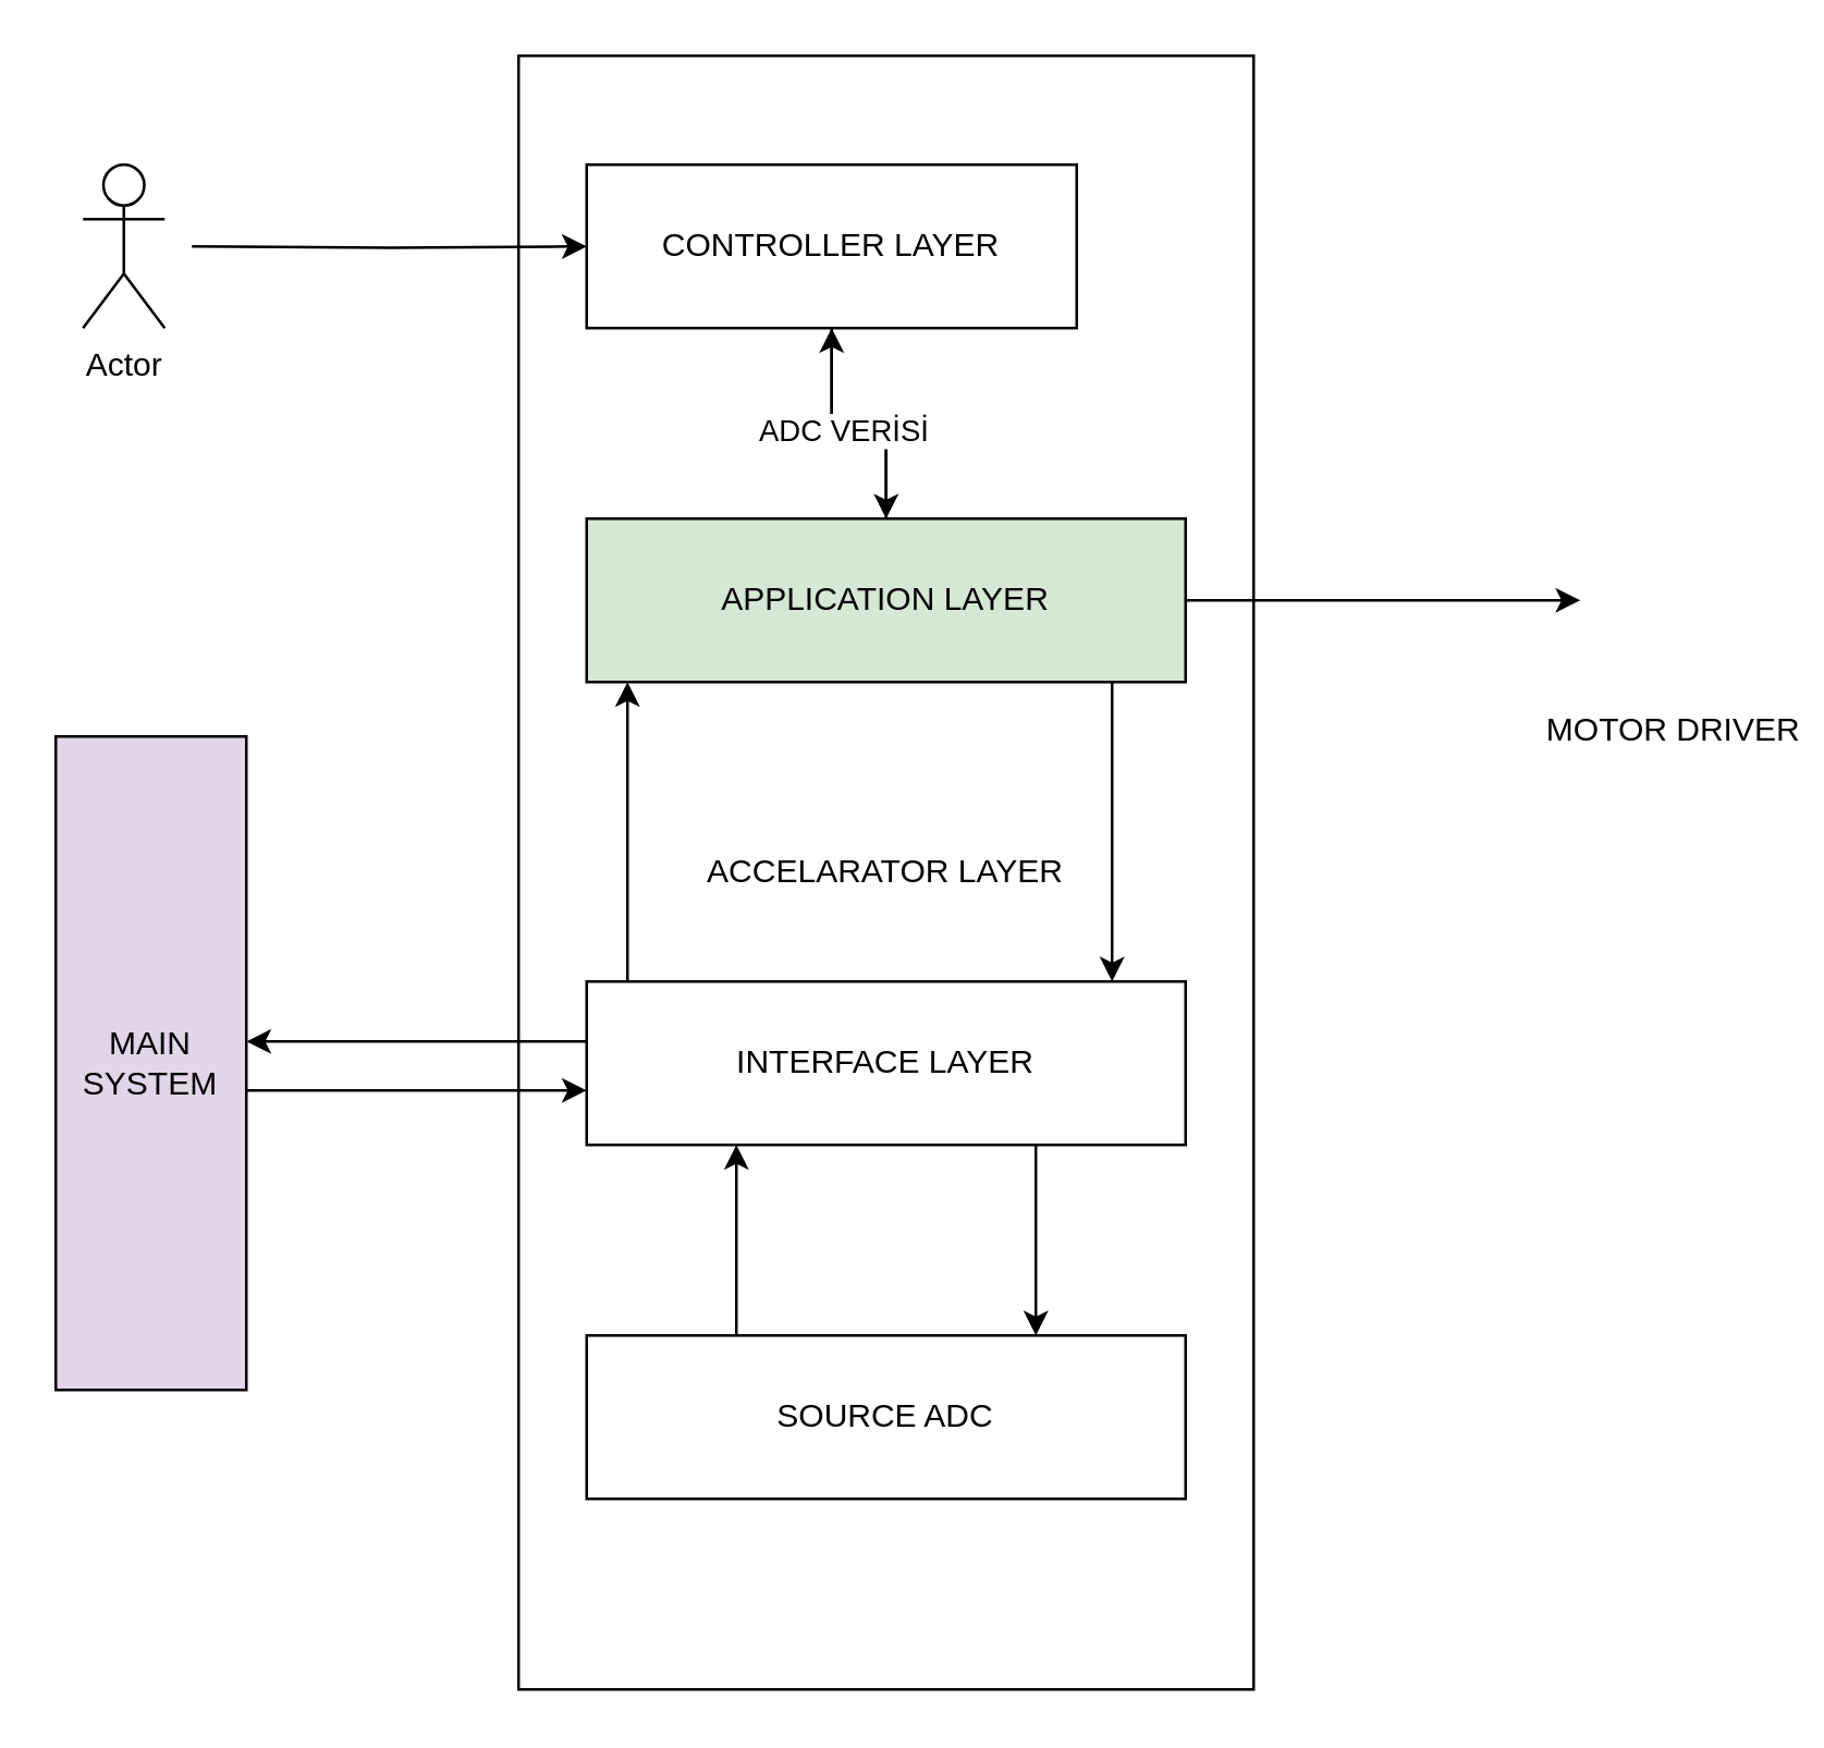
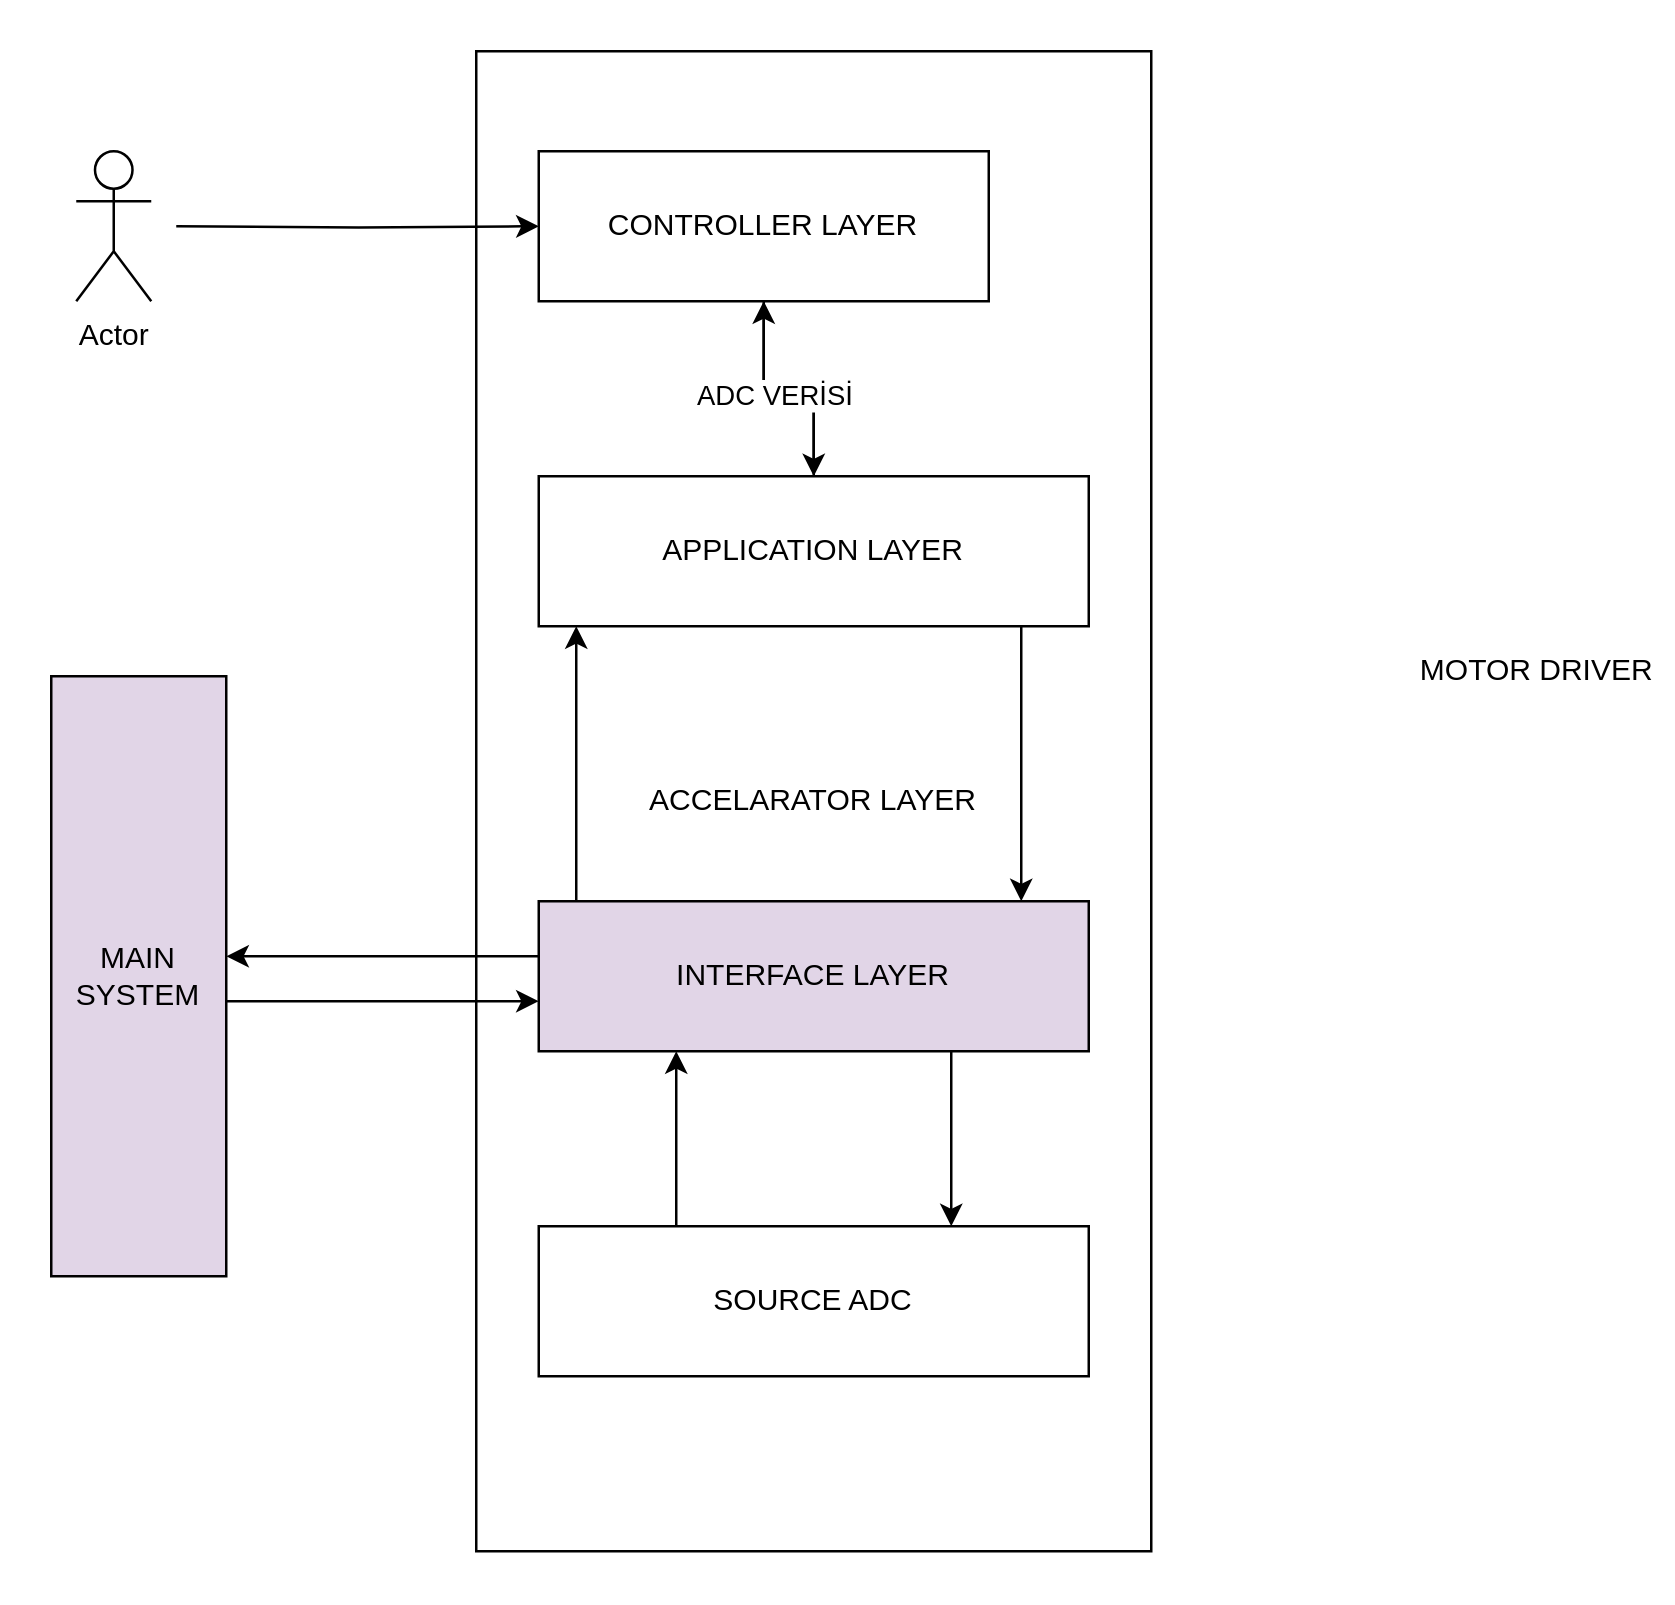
- <mxCell id="6" value="APPLICATION LAYER" style="rounded=0;whiteSpace=wrap;html=1;fillColor=#d5e8d4;" vertex="1" parent="1"><mxGeometry x="215" y="190" width="220" height="60" as="geometry" /></mxCell>
+ <mxCell id="6" value="APPLICATION LAYER" style="rounded=0;whiteSpace=wrap;html=1;" vertex="1" parent="1"><mxGeometry x="215" y="190" width="220" height="60" as="geometry" /></mxCell>
- <mxCell id="3" value="" style="edgeStyle=orthogonalEdgeStyle;rounded=0;orthogonalLoop=1;jettySize=auto;html=1;exitX=1;exitY=0.5;exitDx=0;exitDy=0;entryX=0;entryY=0.5;entryDx=0;entryDy=0;" edge="1" parent="1" source="6" target="18"><mxGeometry relative="1" as="geometry" /></mxCell>
- <mxCell id="10" value="INTERFACE LAYER" style="rounded=0;whiteSpace=wrap;html=1;" vertex="1" parent="1"><mxGeometry x="215" y="360" width="220" height="60" as="geometry" /></mxCell>
+ <mxCell id="10" value="INTERFACE LAYER" style="rounded=0;whiteSpace=wrap;html=1;fillColor=#e1d5e7;" vertex="1" parent="1"><mxGeometry x="215" y="360" width="220" height="60" as="geometry" /></mxCell>
